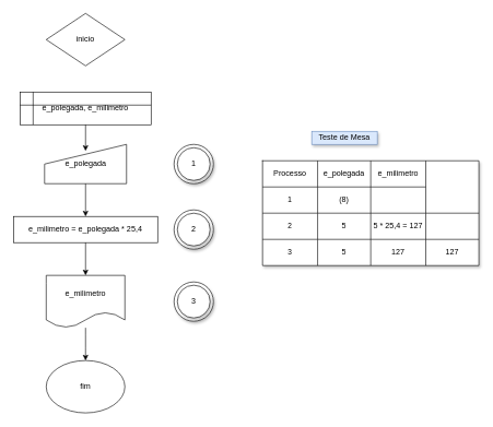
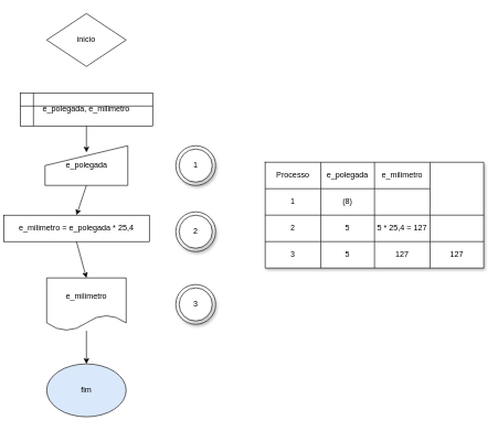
- <mxCell id="12" value="Teste de Mesa" style="text;html=1;strokeColor=#6c8ebf;fillColor=#dae8fc;align=center;verticalAlign=middle;whiteSpace=wrap;rounded=0;shadow=1;" vertex="1" parent="1"><mxGeometry x="475" y="200" width="100" height="20" as="geometry" /></mxCell>
- <mxCell id="5" value="e_milimetro = e_polegada * 25,4" style="rounded=0;whiteSpace=wrap;html=1;" parent="1" vertex="1"><mxGeometry x="20" y="330" width="220" height="40" as="geometry" /></mxCell>
+ <mxCell id="5" value="e_milimetro = e_polegada * 25,4" style="rounded=0;whiteSpace=wrap;html=1;" parent="1" vertex="1"><mxGeometry x="5" y="325" width="220" height="40" as="geometry" /></mxCell>
- <mxCell id="11" value="fim" style="ellipse;whiteSpace=wrap;html=1;" vertex="1" parent="1"><mxGeometry x="70" y="550" width="120" height="80" as="geometry" /></mxCell>
+ <mxCell id="11" value="fim" style="ellipse;whiteSpace=wrap;html=1;fillColor=#dae8fc;" vertex="1" parent="1"><mxGeometry x="70" y="550" width="120" height="80" as="geometry" /></mxCell>
